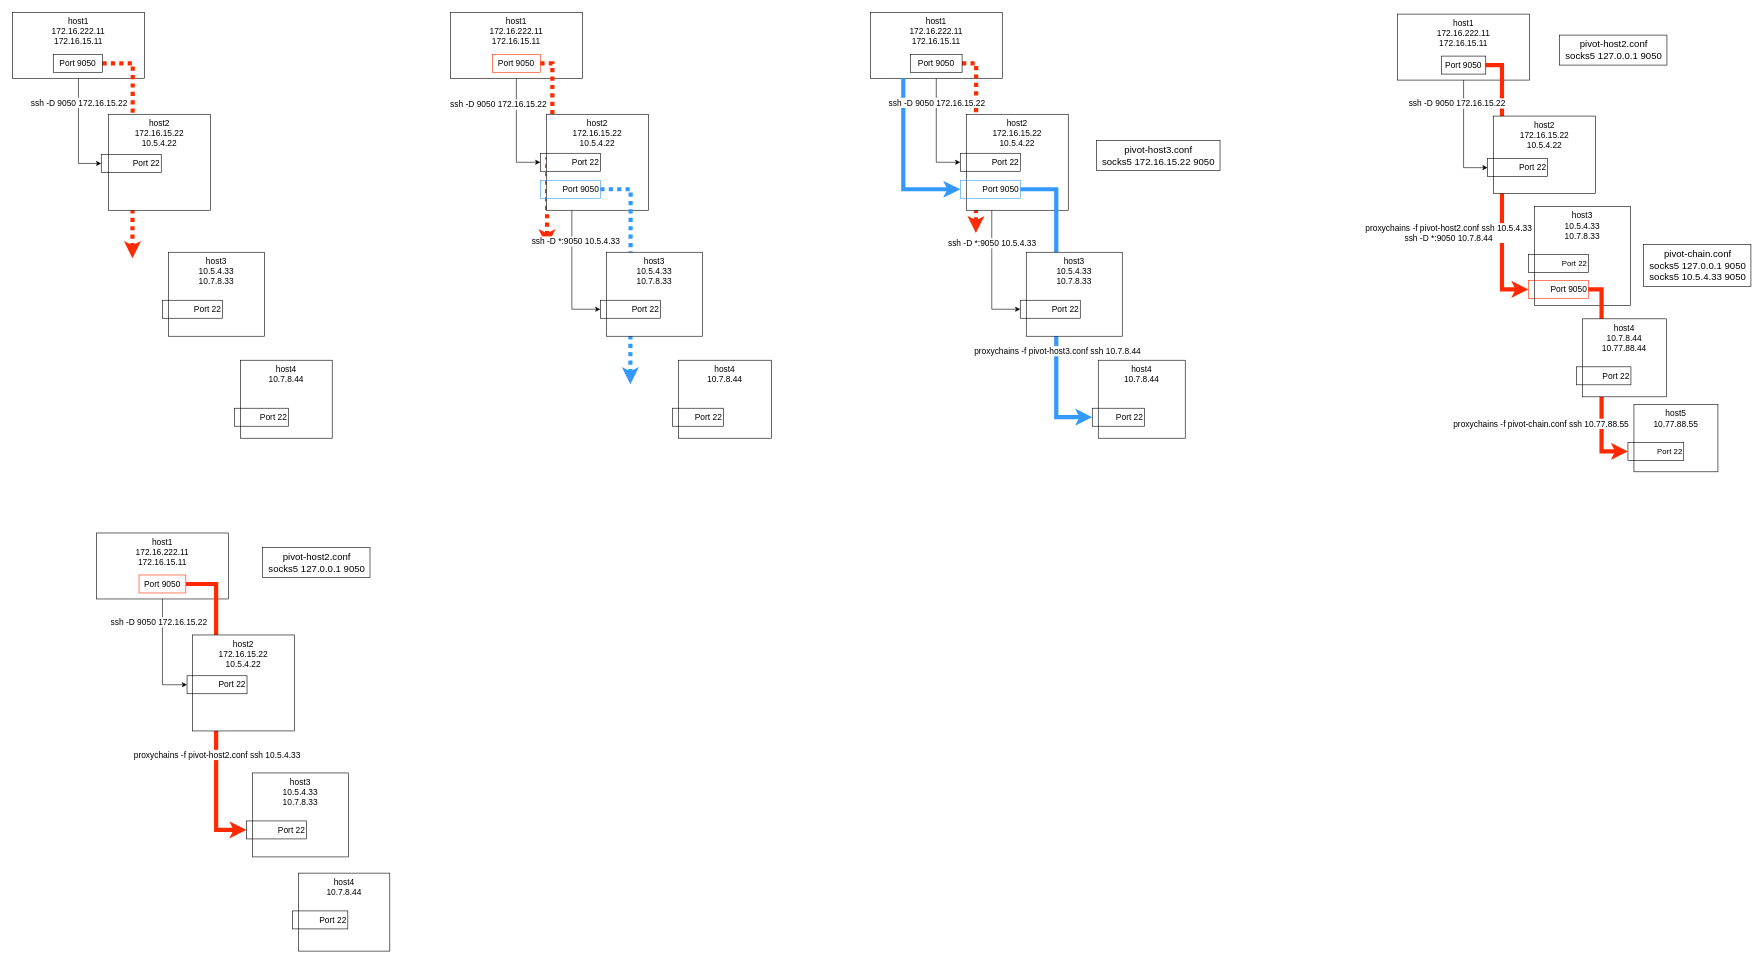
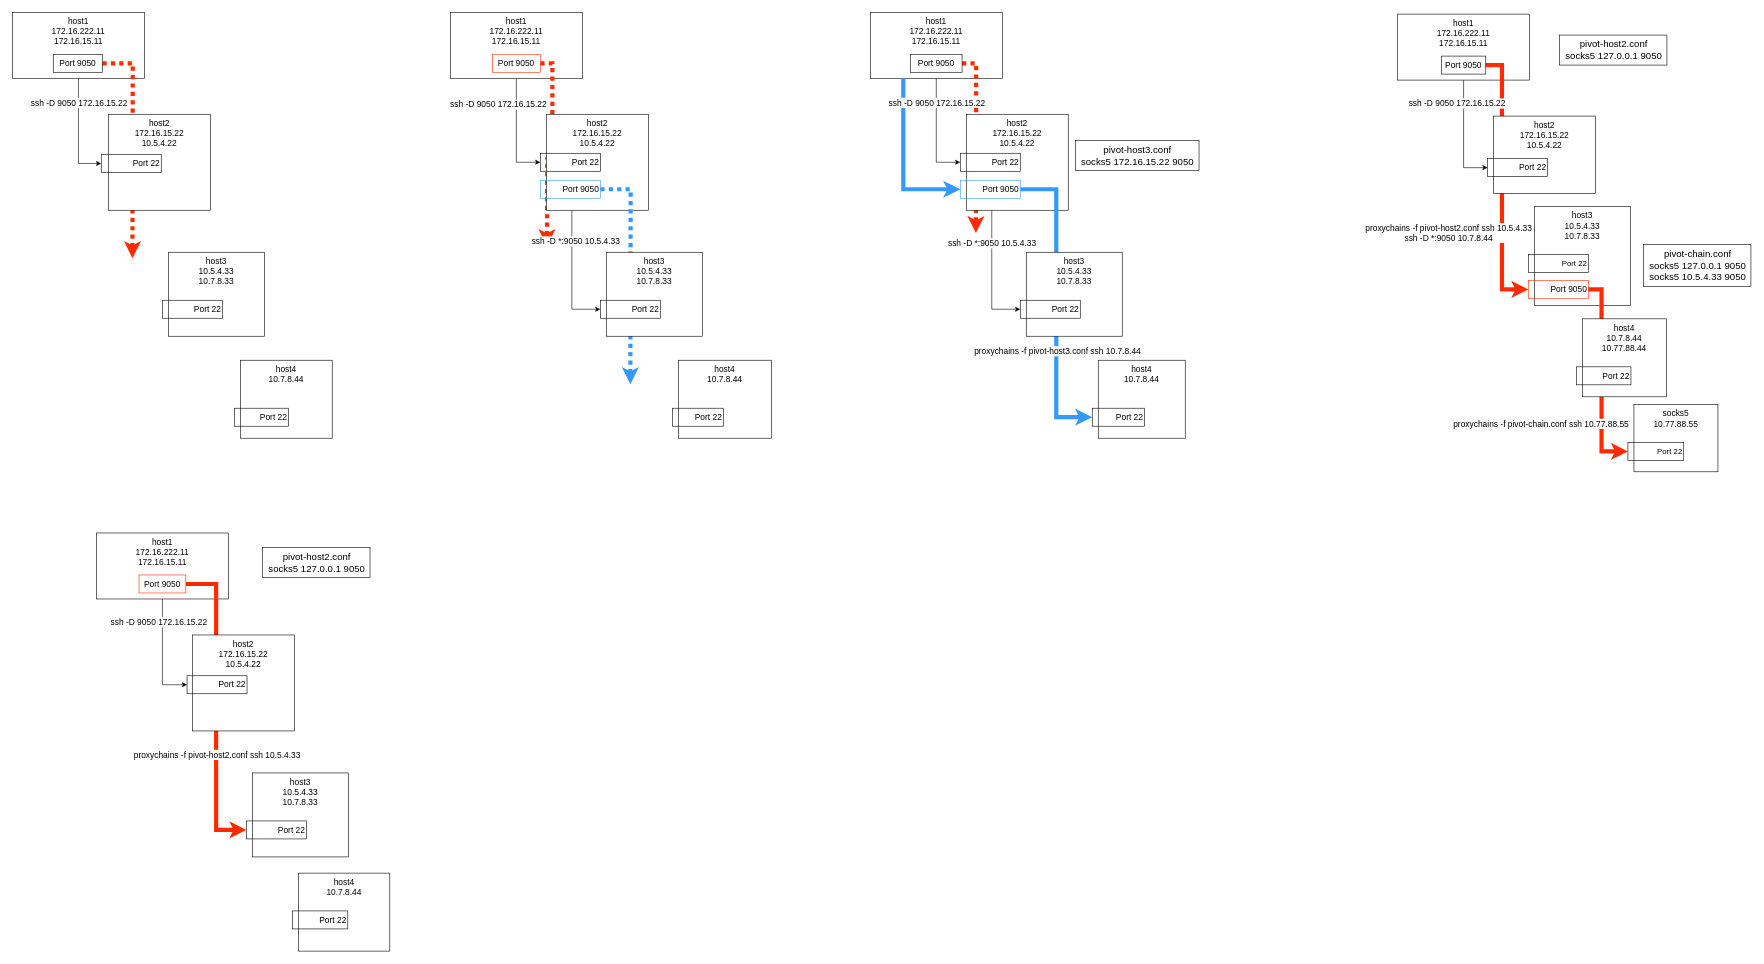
- <mxCell id="48" value="&lt;div style=&quot;font-size: 16px;&quot;&gt;pivot-host3.conf&lt;/div&gt;&lt;div style=&quot;font-size: 16px;&quot;&gt;socks5 172.16.15.22 9050&lt;/div&gt;" style="text;html=1;align=center;verticalAlign=middle;resizable=0;points=[];autosize=1;strokeColor=default;fillColor=none;fontSize=16;" parent="1" vertex="1"><mxGeometry x="1827" y="234" width="206" height="50" as="geometry" /></mxCell>
+ <mxCell id="48" value="&lt;div style=&quot;font-size: 16px;&quot;&gt;pivot-host3.conf&lt;/div&gt;&lt;div style=&quot;font-size: 16px;&quot;&gt;socks5 172.16.15.22 9050&lt;/div&gt;" style="text;html=1;align=center;verticalAlign=middle;resizable=0;points=[];autosize=1;strokeColor=default;fillColor=none;fontSize=16;" parent="1" vertex="1"><mxGeometry x="1792" y="234" width="206" height="50" as="geometry" /></mxCell>
- <mxCell id="72" value="&lt;div style=&quot;font-size: 14px;&quot;&gt;host5&lt;/div&gt;&lt;div style=&quot;font-size: 14px;&quot;&gt;10.77.88.55&lt;/div&gt;" style="rounded=0;whiteSpace=wrap;html=1;verticalAlign=top;fontSize=14;" vertex="1" parent="1"><mxGeometry x="2723" y="674" width="140" height="112" as="geometry" /></mxCell>
+ <mxCell id="72" value="&lt;div style=&quot;font-size: 14px;&quot;&gt;socks5&lt;/div&gt;&lt;div style=&quot;font-size: 14px;&quot;&gt;10.77.88.55&lt;/div&gt;" style="rounded=0;whiteSpace=wrap;html=1;verticalAlign=top;fontSize=14;" vertex="1" parent="1"><mxGeometry x="2723" y="674" width="140" height="112" as="geometry" /></mxCell>
